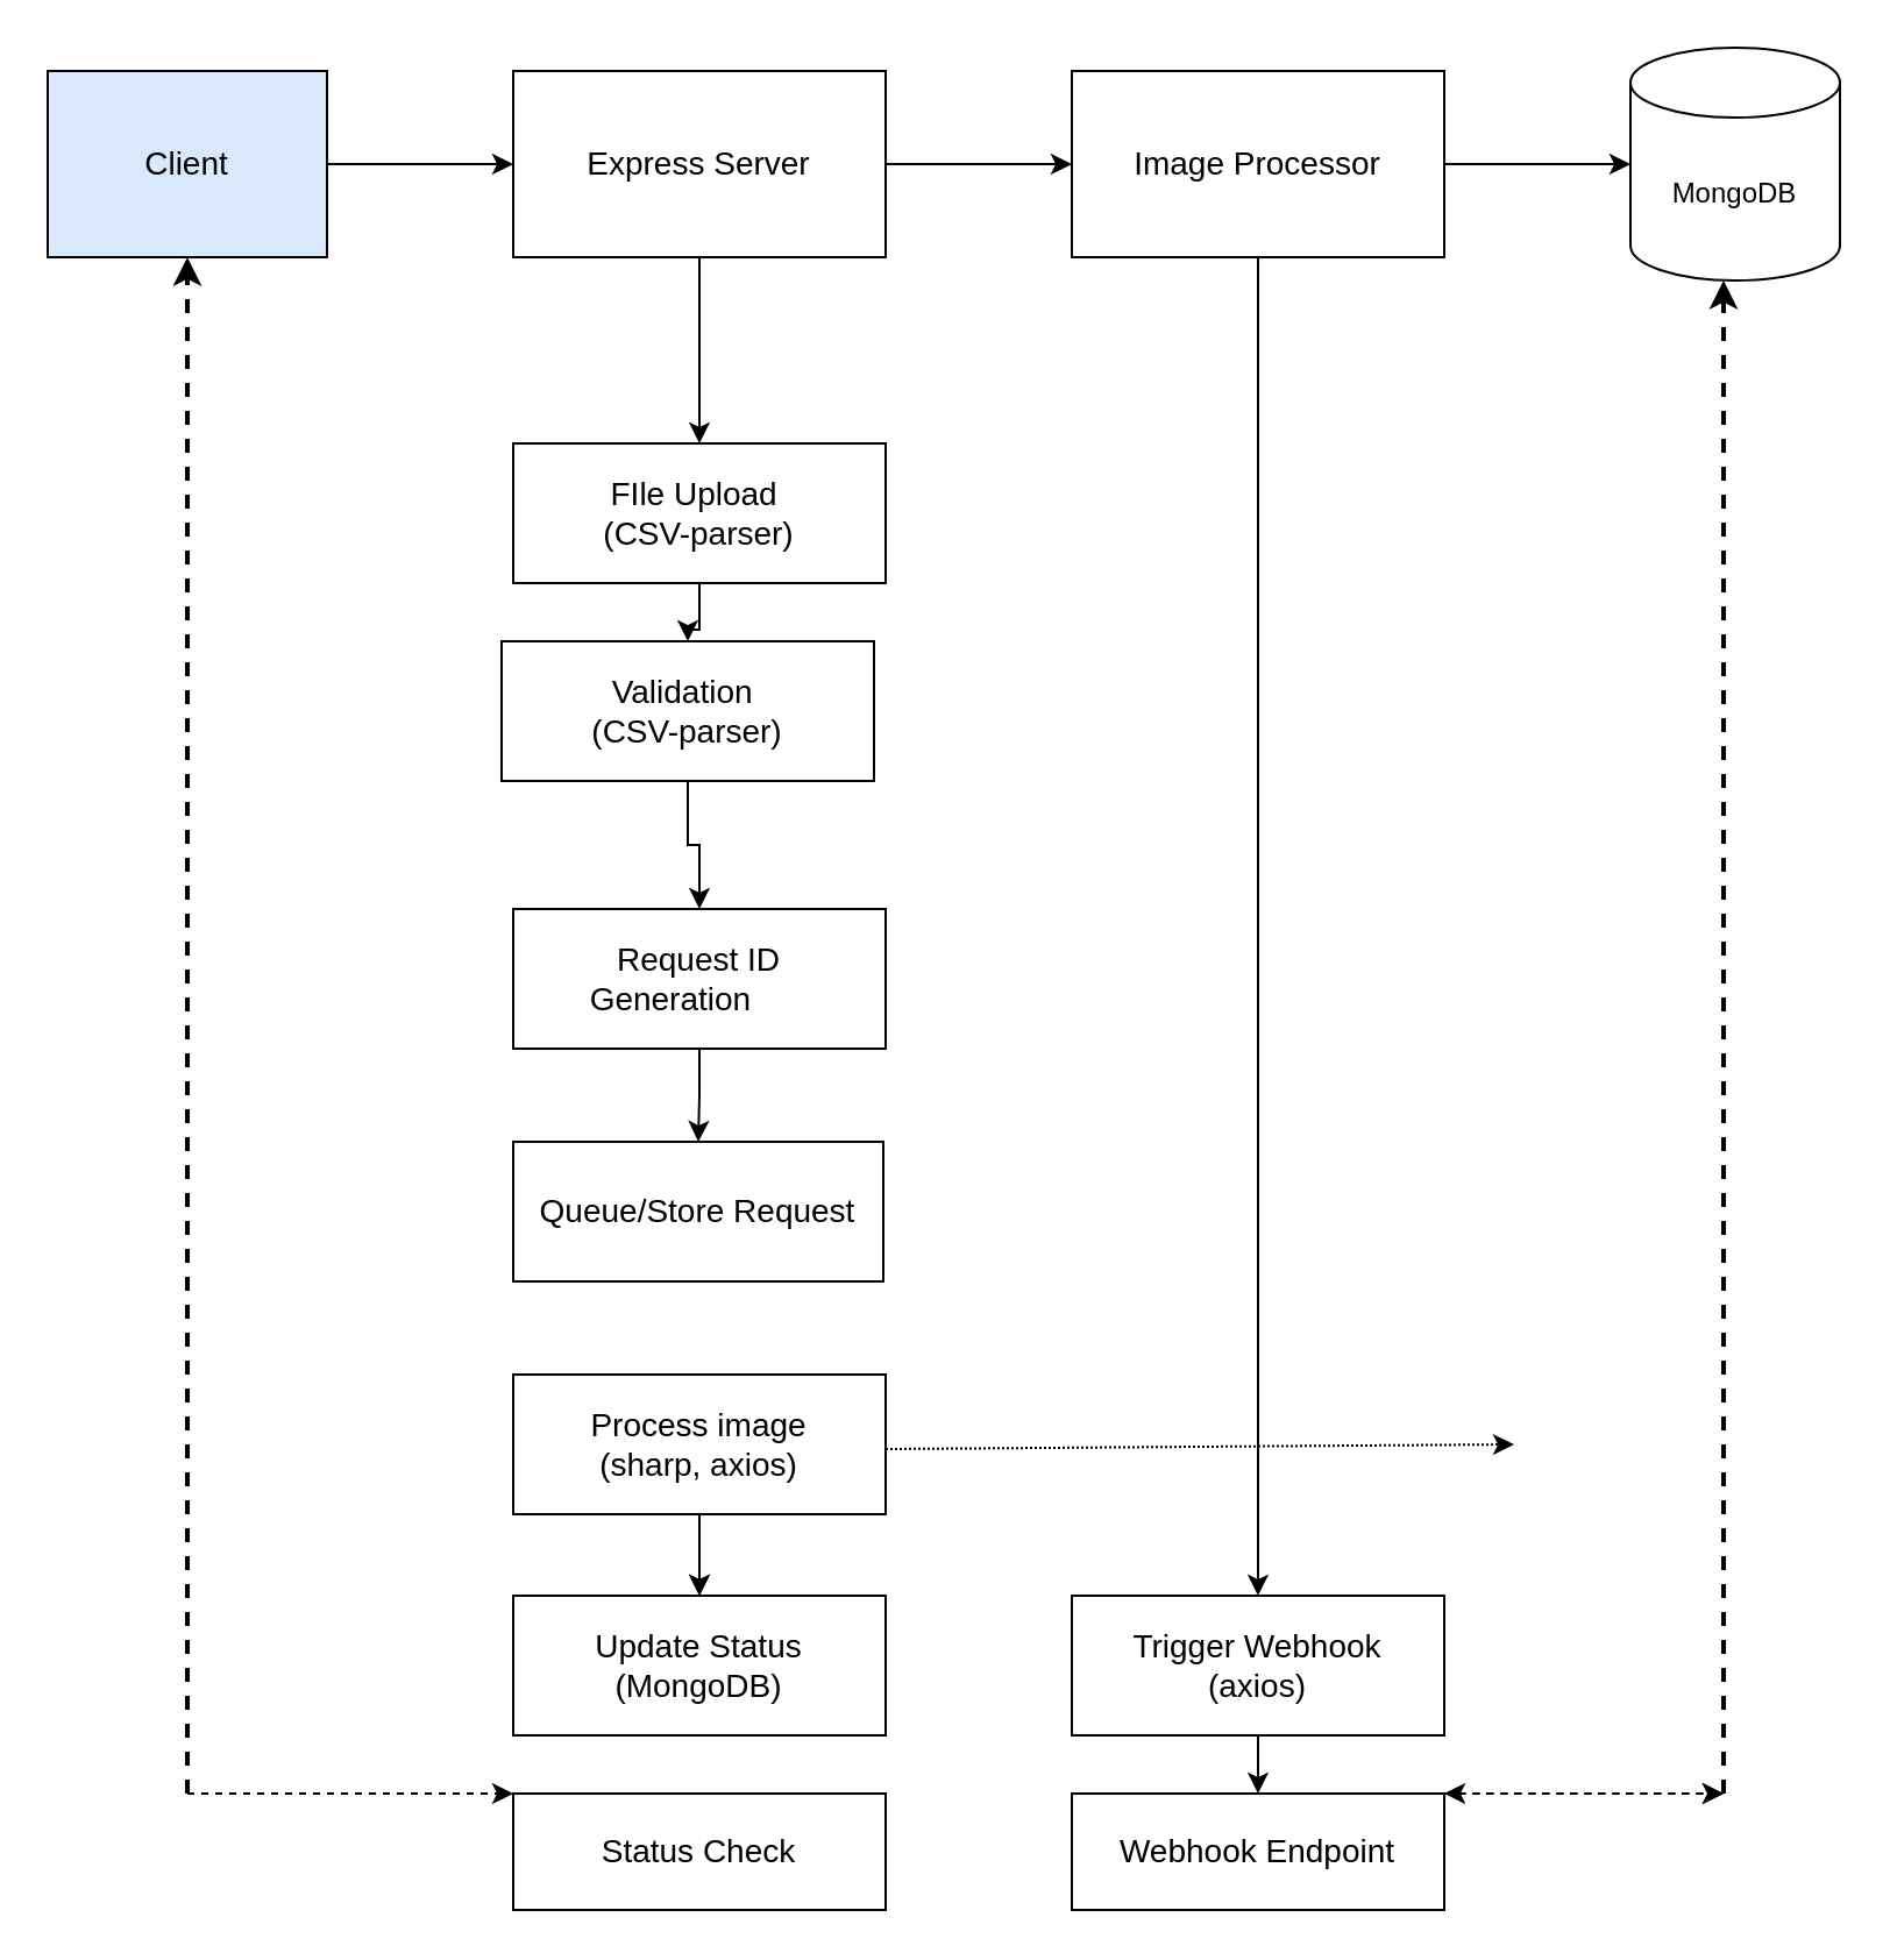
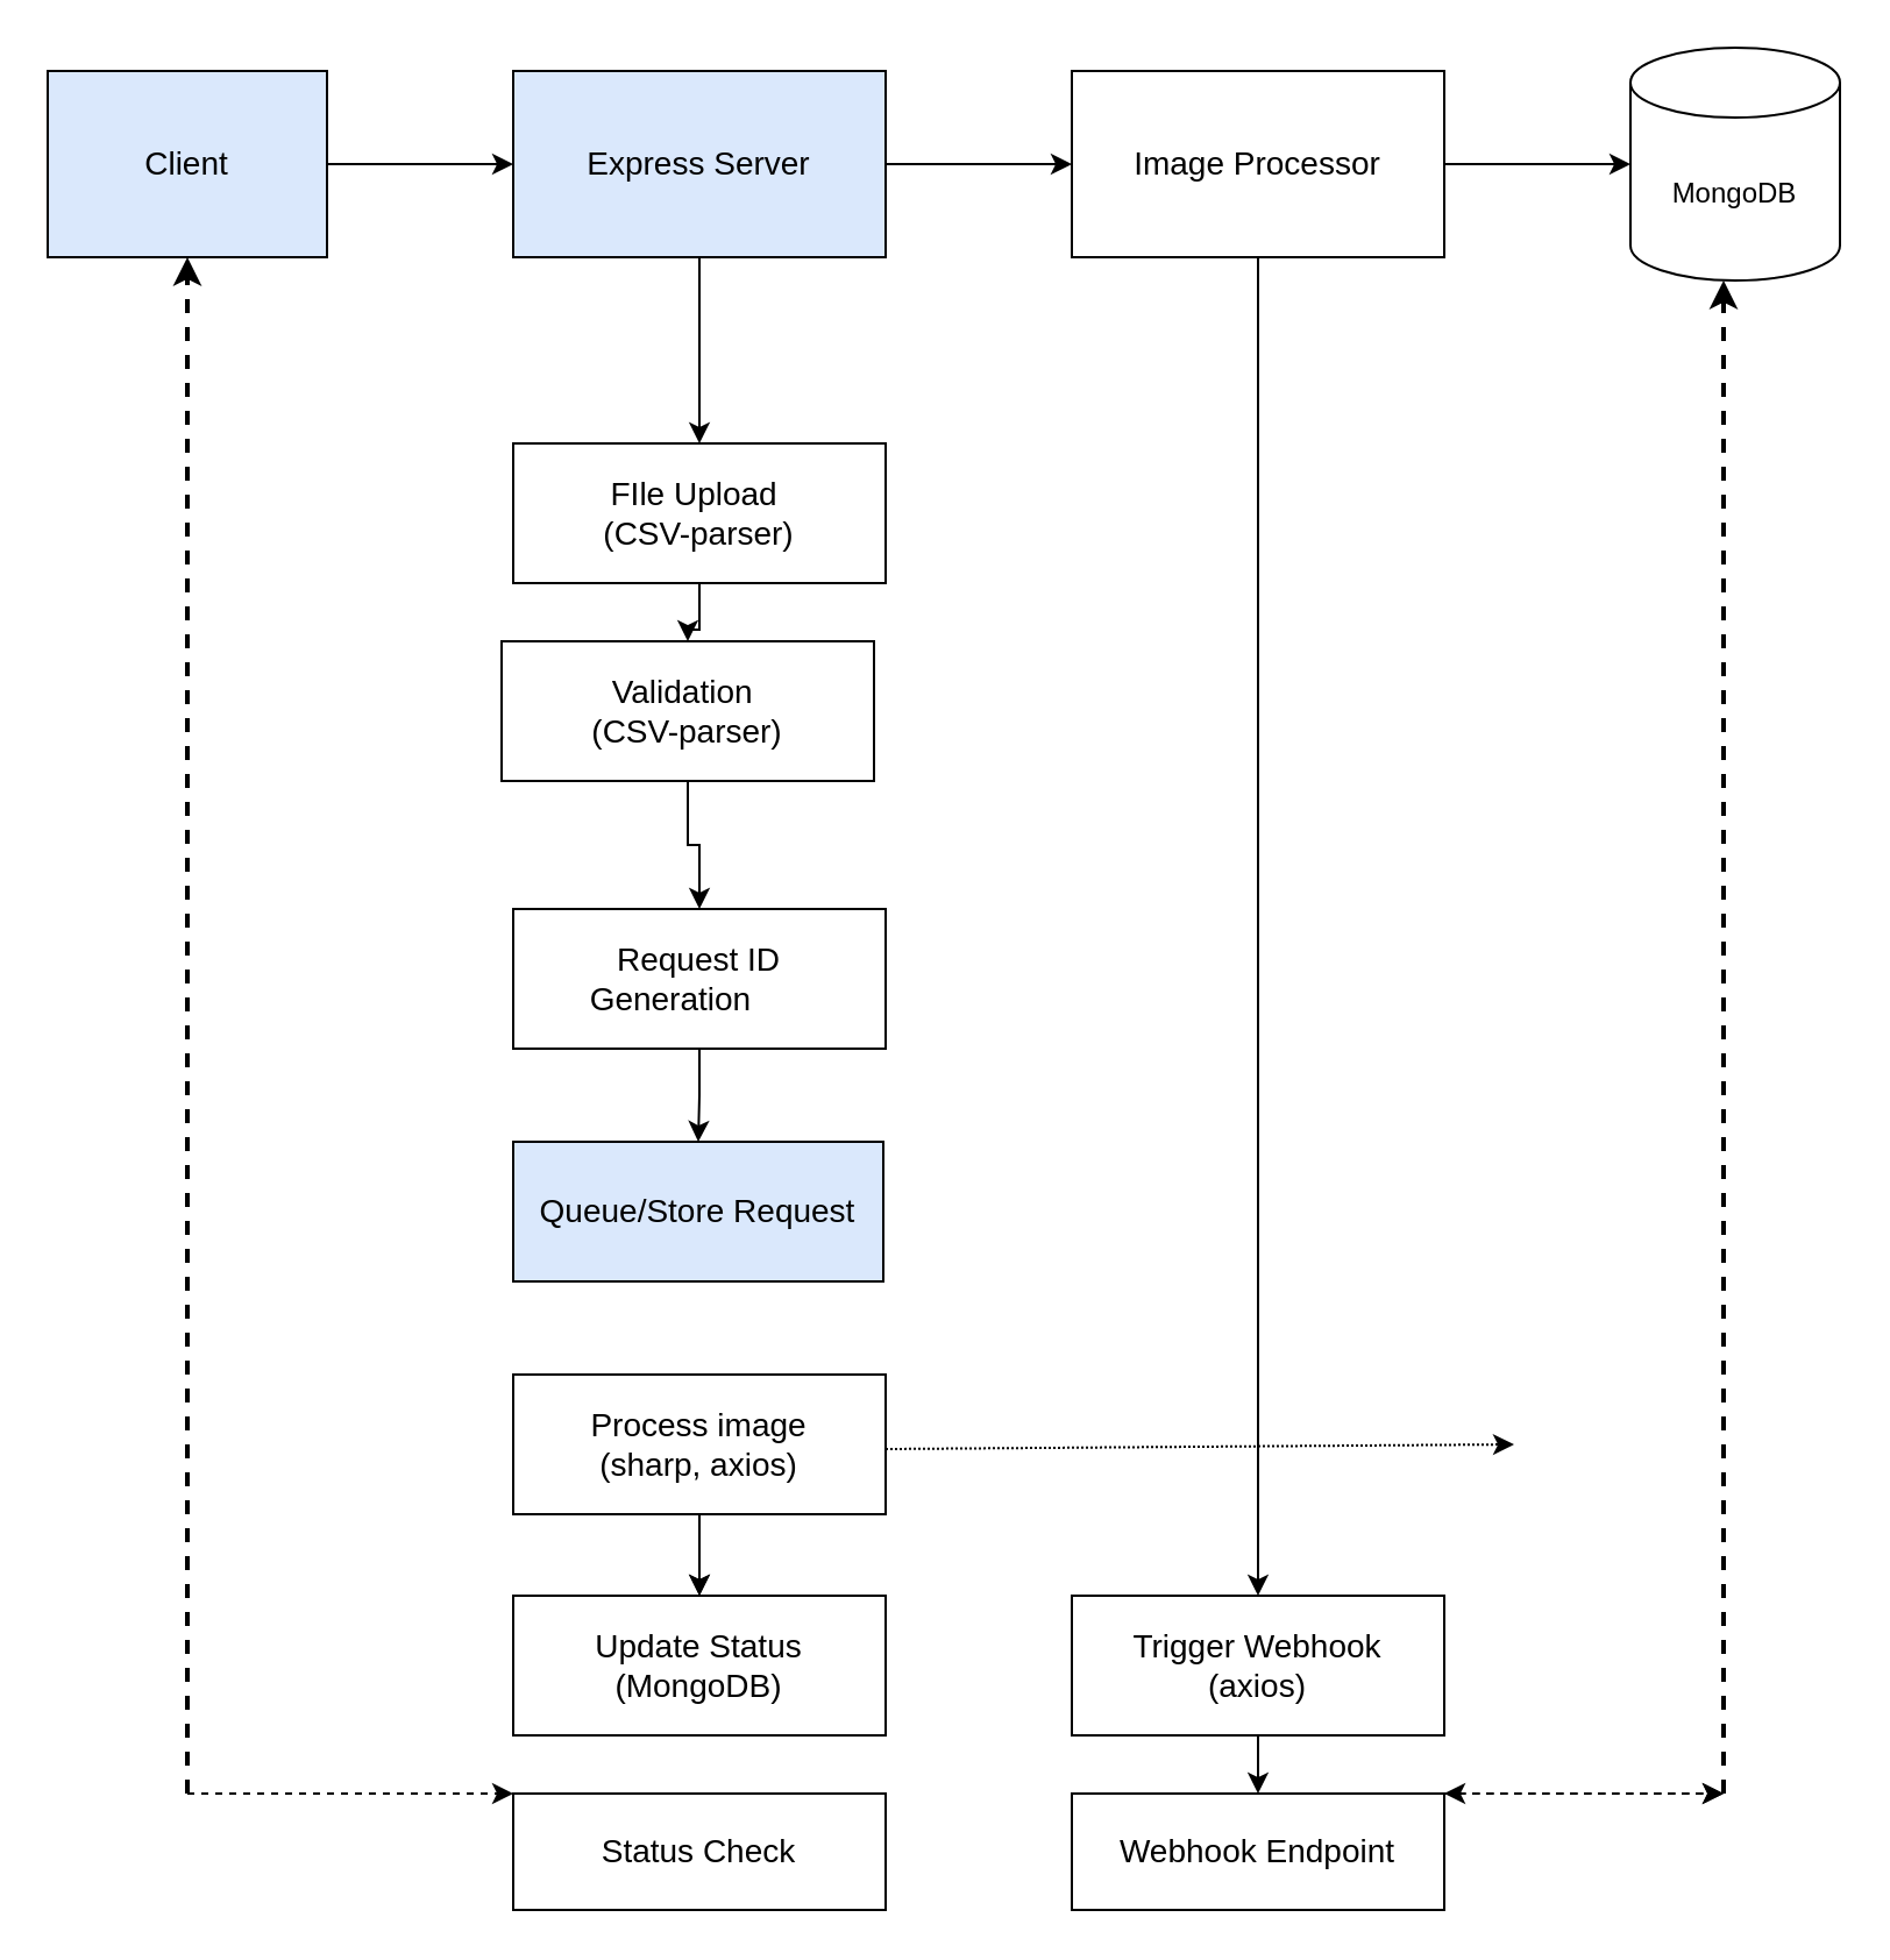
- <mxCell id="6" value="&lt;font style=&quot;font-size: 14px;&quot;&gt;Express Server&lt;/font&gt;" style="rounded=0;whiteSpace=wrap;html=1;" vertex="1" parent="1"><mxGeometry x="220" y="30" width="160" height="80" as="geometry" /></mxCell>
+ <mxCell id="6" value="&lt;font style=&quot;font-size: 14px;&quot;&gt;Express Server&lt;/font&gt;" style="rounded=0;whiteSpace=wrap;html=1;fillColor=#dae8fc;" vertex="1" parent="1"><mxGeometry x="220" y="30" width="160" height="80" as="geometry" /></mxCell>
- <mxCell id="17" value="&lt;span style=&quot;font-size: 14px;&quot;&gt;Queue/Store Request&lt;/span&gt;" style="rounded=0;whiteSpace=wrap;html=1;" vertex="1" parent="1"><mxGeometry x="220" y="490" width="159" height="60" as="geometry" /></mxCell>
+ <mxCell id="17" value="&lt;span style=&quot;font-size: 14px;&quot;&gt;Queue/Store Request&lt;/span&gt;" style="rounded=0;whiteSpace=wrap;html=1;fillColor=#dae8fc;" vertex="1" parent="1"><mxGeometry x="220" y="490" width="159" height="60" as="geometry" /></mxCell>
